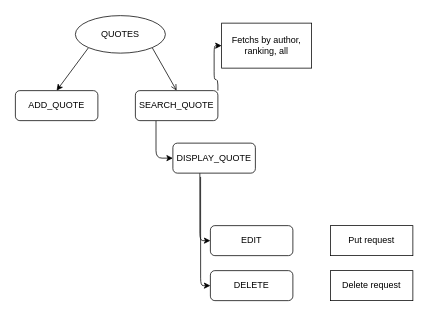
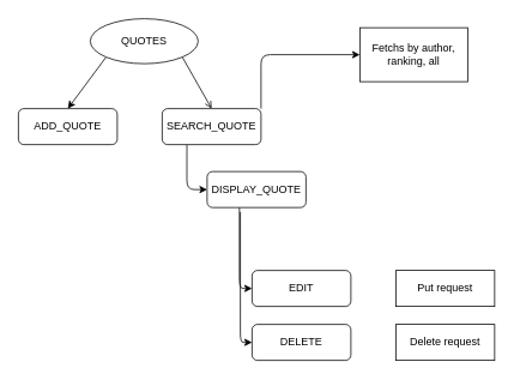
- <mxCell id="14" value="Fetchs by author, ranking, all" style="whiteSpace=wrap;html=1;" vertex="1" parent="1"><mxGeometry x="295" y="30" width="120" height="60" as="geometry" /></mxCell>
+ <mxCell id="14" value="Fetchs by author, ranking, all" style="whiteSpace=wrap;html=1;" vertex="1" parent="1"><mxGeometry x="400" y="30" width="120" height="60" as="geometry" /></mxCell>
